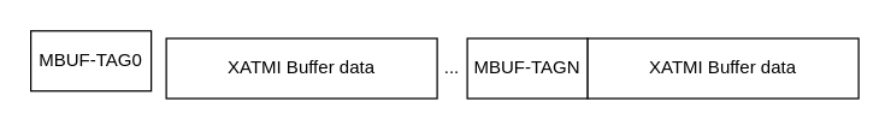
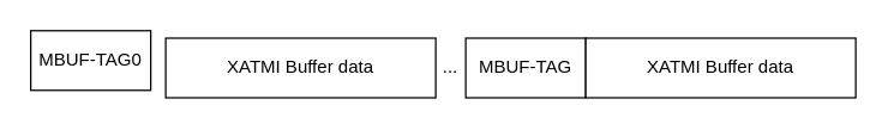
- <mxCell id="4" value="MBUF-TAGN" style="rounded=0;whiteSpace=wrap;html=1;" vertex="1" parent="1"><mxGeometry x="310" y="25" width="80" height="40" as="geometry" /></mxCell>
+ <mxCell id="4" value="MBUF-TAG" style="rounded=0;whiteSpace=wrap;html=1;" vertex="1" parent="1"><mxGeometry x="310" y="25" width="80" height="40" as="geometry" /></mxCell>
